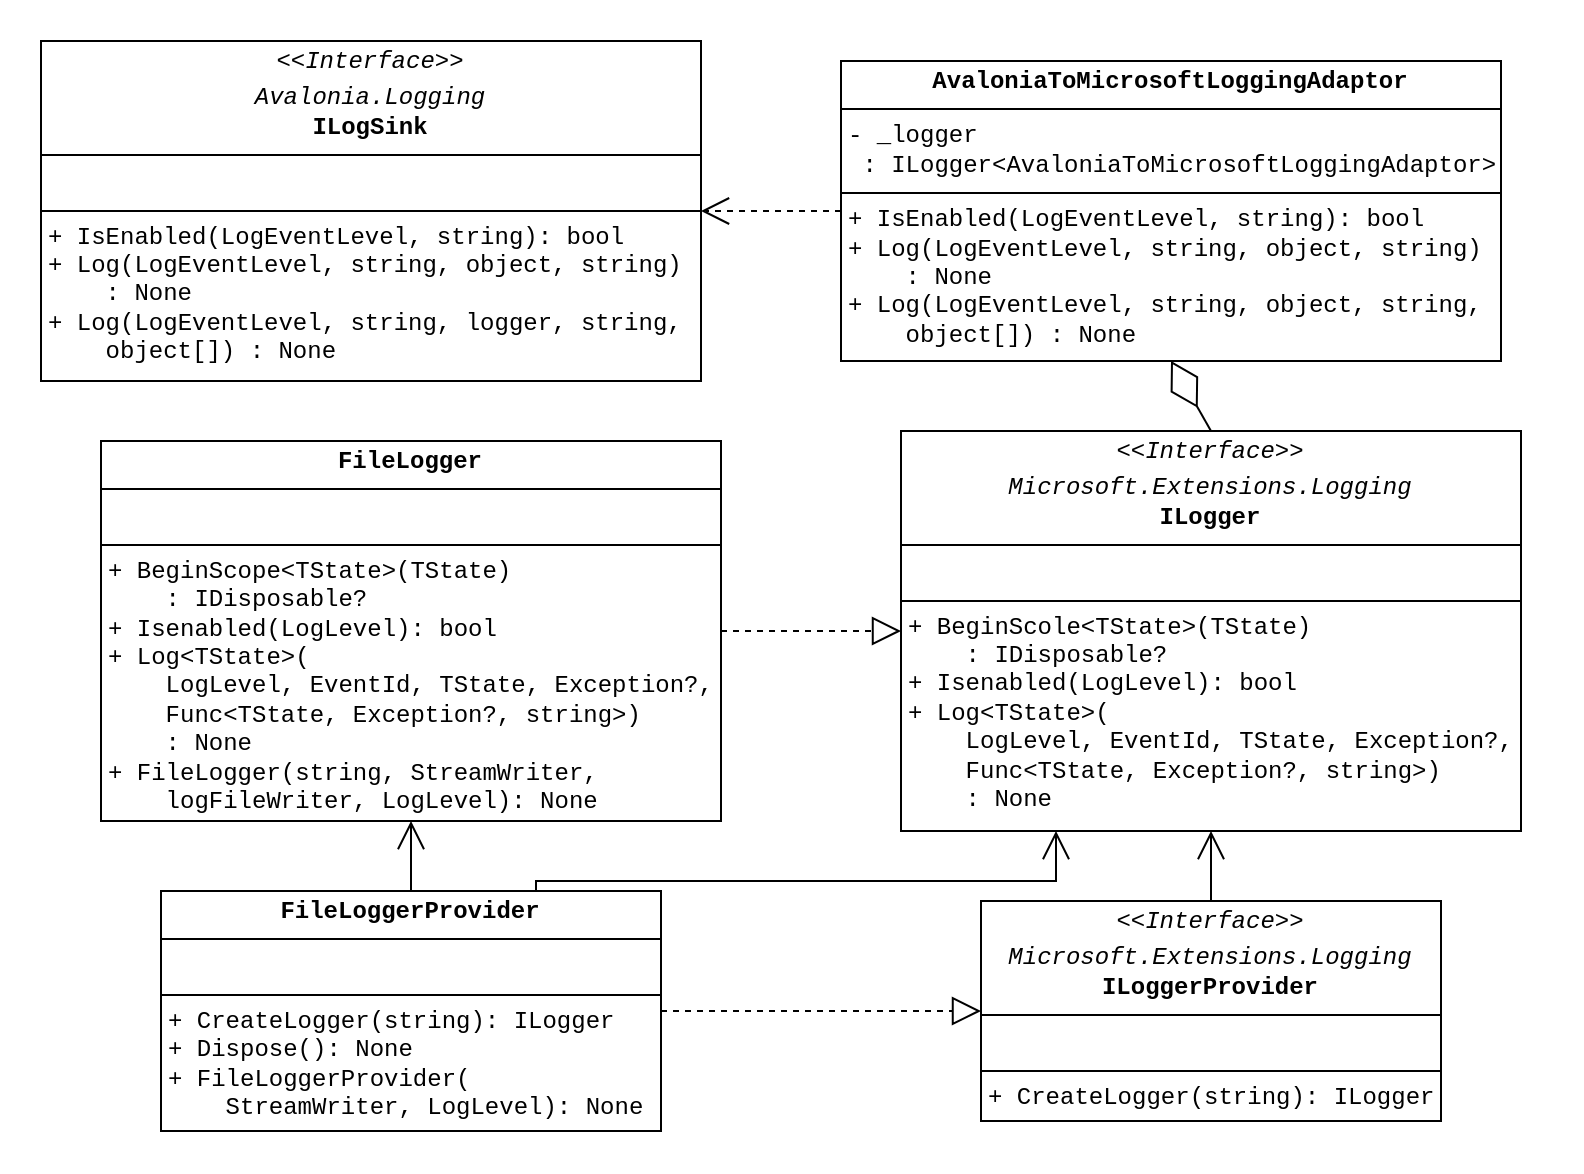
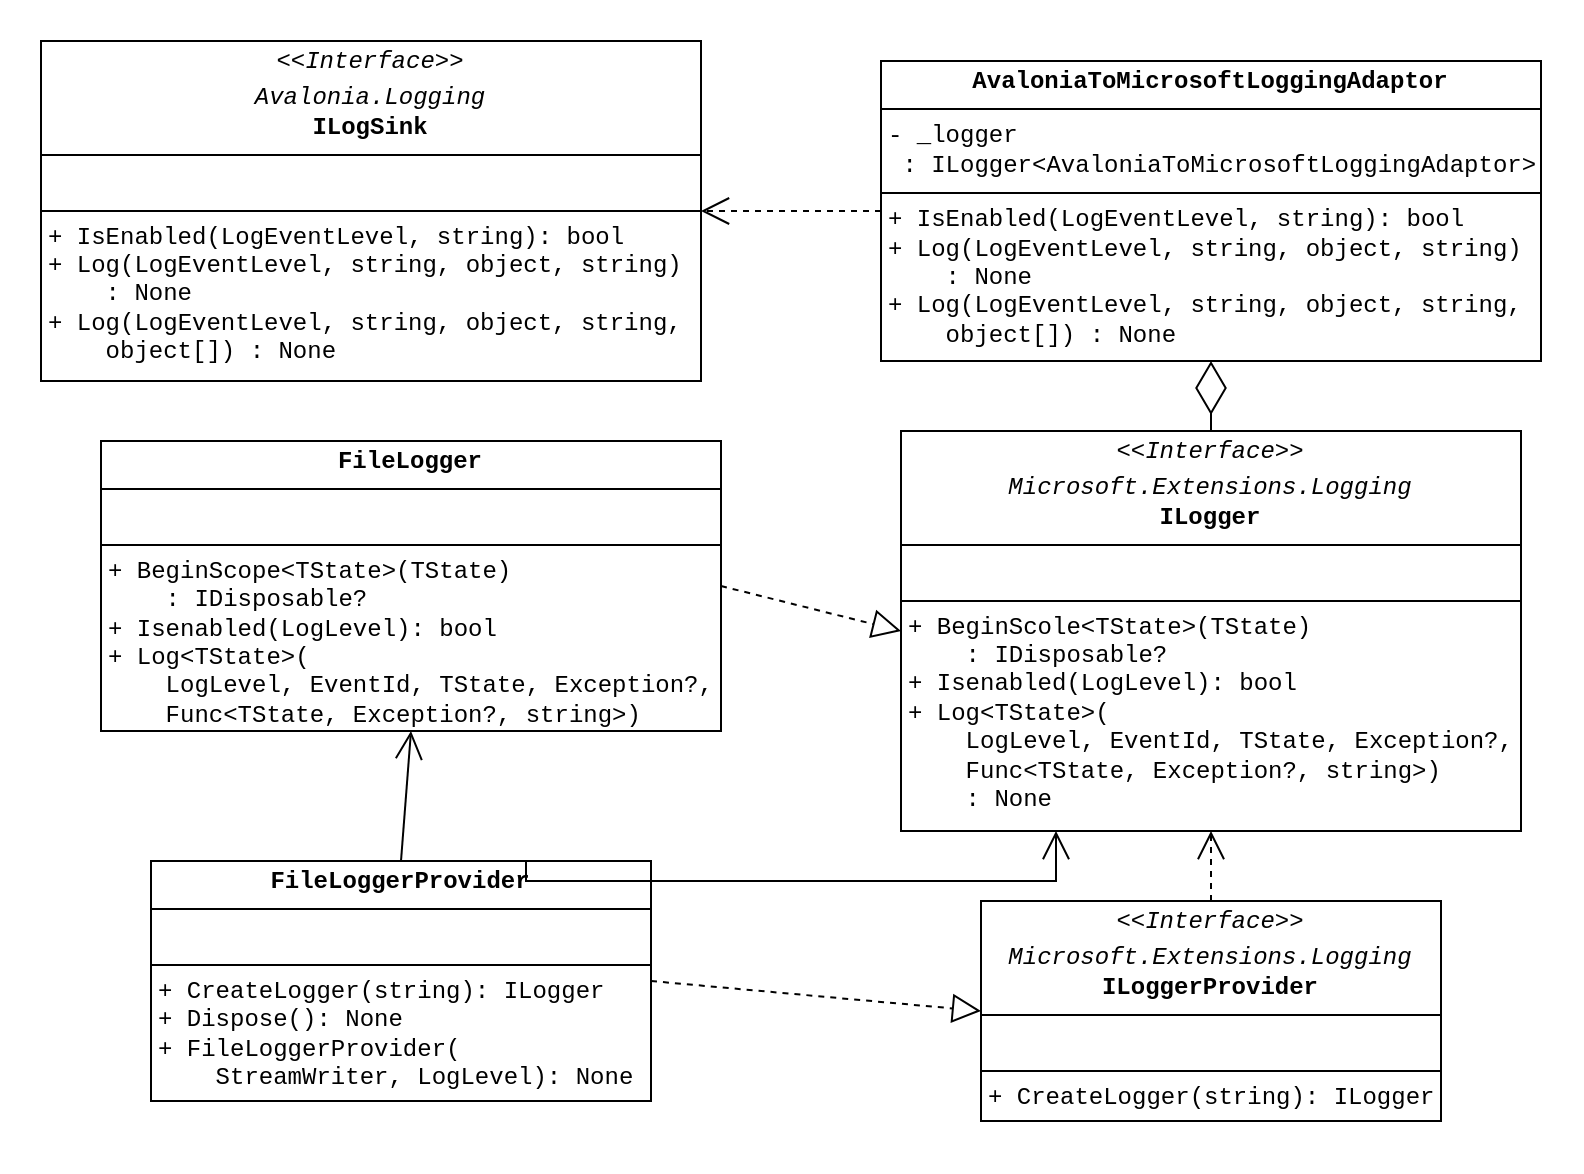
- <mxCell id="3" value="&lt;p style=&quot;margin:0px;margin-top:4px;text-align:center;&quot;&gt;&lt;i&gt;&amp;lt;&amp;lt;Interface&amp;gt;&amp;gt;&lt;/i&gt;&lt;/p&gt;&lt;p style=&quot;margin:0px;margin-top:4px;text-align:center;&quot;&gt;&lt;i&gt;Avalonia.Logging&lt;br&gt;&lt;/i&gt;&lt;b&gt;ILogSink&lt;/b&gt;&lt;/p&gt;&lt;hr size=&quot;1&quot; style=&quot;border-style:solid;&quot;&gt;&lt;p style=&quot;margin:0px;margin-left:4px;&quot;&gt;&lt;br&gt;&lt;/p&gt;&lt;hr size=&quot;1&quot; style=&quot;border-style:solid;&quot;&gt;&lt;p style=&quot;margin:0px;margin-left:4px;&quot;&gt;+ IsEnabled(LogEventLevel, string): bool&lt;/p&gt;&lt;p style=&quot;margin:0px;margin-left:4px;&quot;&gt;+ Log(LogEventLevel, string, object, string)&lt;/p&gt;&lt;p style=&quot;margin:0px;margin-left:4px;&quot;&gt;&amp;nbsp; &amp;nbsp; : None&lt;/p&gt;&lt;p style=&quot;margin:0px;margin-left:4px;&quot;&gt;+&amp;nbsp;&lt;span style=&quot;background-color: transparent; color: light-dark(rgb(0, 0, 0), rgb(255, 255, 255));&quot;&gt;Log(LogEventLevel, string, logger, string,&lt;/span&gt;&lt;/p&gt;&lt;p style=&quot;margin:0px;margin-left:4px;&quot;&gt;&lt;span style=&quot;background-color: transparent; color: light-dark(rgb(0, 0, 0), rgb(255, 255, 255));&quot;&gt;&amp;nbsp; &amp;nbsp; object[]) : None&lt;/span&gt;&lt;/p&gt;&lt;p style=&quot;margin:0px;margin-left:4px;&quot;&gt;&lt;br&gt;&lt;/p&gt;" style="verticalAlign=top;align=left;overflow=fill;html=1;whiteSpace=wrap;fontFamily=Courier New;" vertex="1" parent="1"><mxGeometry x="20" y="20" width="330" height="170" as="geometry" /></mxCell>
+ <mxCell id="3" value="&lt;p style=&quot;margin:0px;margin-top:4px;text-align:center;&quot;&gt;&lt;i&gt;&amp;lt;&amp;lt;Interface&amp;gt;&amp;gt;&lt;/i&gt;&lt;/p&gt;&lt;p style=&quot;margin:0px;margin-top:4px;text-align:center;&quot;&gt;&lt;i&gt;Avalonia.Logging&lt;br&gt;&lt;/i&gt;&lt;b&gt;ILogSink&lt;/b&gt;&lt;/p&gt;&lt;hr size=&quot;1&quot; style=&quot;border-style:solid;&quot;&gt;&lt;p style=&quot;margin:0px;margin-left:4px;&quot;&gt;&lt;br&gt;&lt;/p&gt;&lt;hr size=&quot;1&quot; style=&quot;border-style:solid;&quot;&gt;&lt;p style=&quot;margin:0px;margin-left:4px;&quot;&gt;+ IsEnabled(LogEventLevel, string): bool&lt;/p&gt;&lt;p style=&quot;margin:0px;margin-left:4px;&quot;&gt;+ Log(LogEventLevel, string, object, string)&lt;/p&gt;&lt;p style=&quot;margin:0px;margin-left:4px;&quot;&gt;&amp;nbsp; &amp;nbsp; : None&lt;/p&gt;&lt;p style=&quot;margin:0px;margin-left:4px;&quot;&gt;+&amp;nbsp;&lt;span style=&quot;background-color: transparent; color: light-dark(rgb(0, 0, 0), rgb(255, 255, 255));&quot;&gt;Log(LogEventLevel, string, object, string,&lt;/span&gt;&lt;/p&gt;&lt;p style=&quot;margin:0px;margin-left:4px;&quot;&gt;&lt;span style=&quot;background-color: transparent; color: light-dark(rgb(0, 0, 0), rgb(255, 255, 255));&quot;&gt;&amp;nbsp; &amp;nbsp; object[]) : None&lt;/span&gt;&lt;/p&gt;&lt;p style=&quot;margin:0px;margin-left:4px;&quot;&gt;&lt;br&gt;&lt;/p&gt;" style="verticalAlign=top;align=left;overflow=fill;html=1;whiteSpace=wrap;fontFamily=Courier New;" vertex="1" parent="1"><mxGeometry x="20" y="20" width="330" height="170" as="geometry" /></mxCell>
- <mxCell id="7" value="&lt;p style=&quot;margin:0px;margin-top:4px;text-align:center;&quot;&gt;&lt;b style=&quot;background-color: transparent; color: light-dark(rgb(0, 0, 0), rgb(255, 255, 255));&quot;&gt;AvaloniaToMicrosoftLoggingAdaptor&lt;/b&gt;&lt;/p&gt;&lt;hr size=&quot;1&quot; style=&quot;border-style:solid;&quot;&gt;&lt;p style=&quot;margin:0px;margin-left:4px;&quot;&gt;- _logger&lt;/p&gt;&lt;p style=&quot;margin:0px;margin-left:4px;&quot;&gt;&lt;span style=&quot;background-color: transparent; color: light-dark(rgb(0, 0, 0), rgb(255, 255, 255));&quot;&gt;&amp;nbsp;: ILogger&amp;lt;AvaloniaToMicrosoftLoggingAdaptor&amp;gt;&lt;/span&gt;&lt;/p&gt;&lt;hr size=&quot;1&quot; style=&quot;border-style:solid;&quot;&gt;&lt;p style=&quot;margin: 0px 0px 0px 4px;&quot;&gt;+ IsEnabled(LogEventLevel, string): bool&lt;/p&gt;&lt;p style=&quot;margin: 0px 0px 0px 4px;&quot;&gt;+ Log(LogEventLevel, string, object, string)&lt;/p&gt;&lt;p style=&quot;margin: 0px 0px 0px 4px;&quot;&gt;&amp;nbsp; &amp;nbsp; : None&lt;/p&gt;&lt;p style=&quot;margin: 0px 0px 0px 4px;&quot;&gt;+&amp;nbsp;&lt;span style=&quot;background-color: transparent; color: light-dark(rgb(0, 0, 0), rgb(255, 255, 255));&quot;&gt;Log(LogEventLevel, string, object, string,&lt;/span&gt;&lt;/p&gt;&lt;p style=&quot;margin: 0px 0px 0px 4px;&quot;&gt;&lt;span style=&quot;background-color: transparent; color: light-dark(rgb(0, 0, 0), rgb(255, 255, 255));&quot;&gt;&amp;nbsp; &amp;nbsp; object[]) : None&lt;/span&gt;&lt;/p&gt;" style="verticalAlign=top;align=left;overflow=fill;html=1;whiteSpace=wrap;fontFamily=Courier New;" vertex="1" parent="1"><mxGeometry x="420" y="30" width="330" height="150" as="geometry" /></mxCell>
+ <mxCell id="7" value="&lt;p style=&quot;margin:0px;margin-top:4px;text-align:center;&quot;&gt;&lt;b style=&quot;background-color: transparent; color: light-dark(rgb(0, 0, 0), rgb(255, 255, 255));&quot;&gt;AvaloniaToMicrosoftLoggingAdaptor&lt;/b&gt;&lt;/p&gt;&lt;hr size=&quot;1&quot; style=&quot;border-style:solid;&quot;&gt;&lt;p style=&quot;margin:0px;margin-left:4px;&quot;&gt;- _logger&lt;/p&gt;&lt;p style=&quot;margin:0px;margin-left:4px;&quot;&gt;&lt;span style=&quot;background-color: transparent; color: light-dark(rgb(0, 0, 0), rgb(255, 255, 255));&quot;&gt;&amp;nbsp;: ILogger&amp;lt;AvaloniaToMicrosoftLoggingAdaptor&amp;gt;&lt;/span&gt;&lt;/p&gt;&lt;hr size=&quot;1&quot; style=&quot;border-style:solid;&quot;&gt;&lt;p style=&quot;margin: 0px 0px 0px 4px;&quot;&gt;+ IsEnabled(LogEventLevel, string): bool&lt;/p&gt;&lt;p style=&quot;margin: 0px 0px 0px 4px;&quot;&gt;+ Log(LogEventLevel, string, object, string)&lt;/p&gt;&lt;p style=&quot;margin: 0px 0px 0px 4px;&quot;&gt;&amp;nbsp; &amp;nbsp; : None&lt;/p&gt;&lt;p style=&quot;margin: 0px 0px 0px 4px;&quot;&gt;+&amp;nbsp;&lt;span style=&quot;background-color: transparent; color: light-dark(rgb(0, 0, 0), rgb(255, 255, 255));&quot;&gt;Log(LogEventLevel, string, object, string,&lt;/span&gt;&lt;/p&gt;&lt;p style=&quot;margin: 0px 0px 0px 4px;&quot;&gt;&lt;span style=&quot;background-color: transparent; color: light-dark(rgb(0, 0, 0), rgb(255, 255, 255));&quot;&gt;&amp;nbsp; &amp;nbsp; object[]) : None&lt;/span&gt;&lt;/p&gt;" style="verticalAlign=top;align=left;overflow=fill;html=1;whiteSpace=wrap;fontFamily=Courier New;" vertex="1" parent="1"><mxGeometry x="440" y="30" width="330" height="150" as="geometry" /></mxCell>
- <mxCell id="4" value="&lt;p style=&quot;margin:0px;margin-top:4px;text-align:center;&quot;&gt;&lt;b style=&quot;background-color: transparent; color: light-dark(rgb(0, 0, 0), rgb(255, 255, 255));&quot;&gt;FileLogger&lt;/b&gt;&lt;/p&gt;&lt;hr size=&quot;1&quot; style=&quot;border-style:solid;&quot;&gt;&lt;p style=&quot;margin:0px;margin-left:4px;&quot;&gt;&lt;br&gt;&lt;/p&gt;&lt;hr size=&quot;1&quot; style=&quot;border-style:solid;&quot;&gt;&lt;p style=&quot;margin:0px;margin-left:4px;&quot;&gt;+ BeginScope&amp;lt;TState&amp;gt;(TState)&lt;/p&gt;&lt;p style=&quot;margin:0px;margin-left:4px;&quot;&gt;&amp;nbsp; &amp;nbsp; : IDisposable?&lt;/p&gt;&lt;p style=&quot;margin:0px;margin-left:4px;&quot;&gt;+ Isenabled(LogLevel): bool&lt;/p&gt;&lt;p style=&quot;margin:0px;margin-left:4px;&quot;&gt;+ Log&amp;lt;TState&amp;gt;(&lt;/p&gt;&lt;p style=&quot;margin:0px;margin-left:4px;&quot;&gt;&amp;nbsp; &amp;nbsp; LogLevel, EventId, TState, Exception?,&lt;/p&gt;&lt;p style=&quot;margin:0px;margin-left:4px;&quot;&gt;&amp;nbsp; &amp;nbsp; Func&amp;lt;TState, Exception?, string&amp;gt;)&lt;/p&gt;&lt;p style=&quot;margin:0px;margin-left:4px;&quot;&gt;&amp;nbsp; &amp;nbsp; : None&lt;/p&gt;&lt;p style=&quot;margin:0px;margin-left:4px;&quot;&gt;+ FileLogger(string, StreamWriter,&lt;/p&gt;&lt;p style=&quot;margin:0px;margin-left:4px;&quot;&gt;&amp;nbsp; &amp;nbsp; logFileWriter, LogLevel): None&lt;/p&gt;" style="verticalAlign=top;align=left;overflow=fill;html=1;whiteSpace=wrap;fontFamily=Courier New;" vertex="1" parent="1"><mxGeometry x="50" y="220" width="310" height="190" as="geometry" /></mxCell>
+ <mxCell id="4" value="&lt;p style=&quot;margin:0px;margin-top:4px;text-align:center;&quot;&gt;&lt;b style=&quot;background-color: transparent; color: light-dark(rgb(0, 0, 0), rgb(255, 255, 255));&quot;&gt;FileLogger&lt;/b&gt;&lt;/p&gt;&lt;hr size=&quot;1&quot; style=&quot;border-style:solid;&quot;&gt;&lt;p style=&quot;margin:0px;margin-left:4px;&quot;&gt;&lt;br&gt;&lt;/p&gt;&lt;hr size=&quot;1&quot; style=&quot;border-style:solid;&quot;&gt;&lt;p style=&quot;margin:0px;margin-left:4px;&quot;&gt;+ BeginScope&amp;lt;TState&amp;gt;(TState)&lt;/p&gt;&lt;p style=&quot;margin:0px;margin-left:4px;&quot;&gt;&amp;nbsp; &amp;nbsp; : IDisposable?&lt;/p&gt;&lt;p style=&quot;margin:0px;margin-left:4px;&quot;&gt;+ Isenabled(LogLevel): bool&lt;/p&gt;&lt;p style=&quot;margin:0px;margin-left:4px;&quot;&gt;+ Log&amp;lt;TState&amp;gt;(&lt;/p&gt;&lt;p style=&quot;margin:0px;margin-left:4px;&quot;&gt;&amp;nbsp; &amp;nbsp; LogLevel, EventId, TState, Exception?,&lt;/p&gt;&lt;p style=&quot;margin:0px;margin-left:4px;&quot;&gt;&amp;nbsp; &amp;nbsp; Func&amp;lt;TState, Exception?, string&amp;gt;)&lt;/p&gt;&lt;p style=&quot;margin:0px;margin-left:4px;&quot;&gt;&amp;nbsp; &amp;nbsp; : None&lt;/p&gt;&lt;p style=&quot;margin:0px;margin-left:4px;&quot;&gt;+ FileLogger(string, StreamWriter,&lt;/p&gt;&lt;p style=&quot;margin:0px;margin-left:4px;&quot;&gt;&amp;nbsp; &amp;nbsp; logFileWriter, LogLevel): None&lt;/p&gt;" style="verticalAlign=top;align=left;overflow=fill;html=1;whiteSpace=wrap;fontFamily=Courier New;" vertex="1" parent="1"><mxGeometry x="50" y="220" width="310" height="145" as="geometry" /></mxCell>
- <mxCell id="10" value="" style="endArrow=open;endFill=1;endSize=12;html=1;rounded=0;entryX=0.5;entryY=1;entryDx=0;entryDy=0;exitX=0.5;exitY=0;exitDx=0;exitDy=0;" edge="1" parent="1" source="5" target="2"><mxGeometry width="160" relative="1" as="geometry"><mxPoint x="450" y="390" as="sourcePoint" /><mxPoint x="610" y="390" as="targetPoint" /></mxGeometry></mxCell>
+ <mxCell id="10" value="" style="endArrow=open;endFill=1;endSize=12;html=1;rounded=0;entryX=0.5;entryY=1;entryDx=0;entryDy=0;exitX=0.5;exitY=0;exitDx=0;exitDy=0;dashed=1;" edge="1" parent="1" source="5" target="2"><mxGeometry width="160" relative="1" as="geometry"><mxPoint x="450" y="390" as="sourcePoint" /><mxPoint x="610" y="390" as="targetPoint" /></mxGeometry></mxCell>
- <mxCell id="6" value="&lt;p style=&quot;margin:0px;margin-top:4px;text-align:center;&quot;&gt;&lt;b&gt;FileLoggerProvider&lt;/b&gt;&lt;/p&gt;&lt;hr size=&quot;1&quot; style=&quot;border-style:solid;&quot;&gt;&lt;p style=&quot;margin:0px;margin-left:4px;&quot;&gt;&lt;br&gt;&lt;/p&gt;&lt;hr size=&quot;1&quot; style=&quot;border-style:solid;&quot;&gt;&lt;p style=&quot;margin:0px;margin-left:4px;&quot;&gt;+ CreateLogger(string): ILogger&lt;/p&gt;&lt;p style=&quot;margin:0px;margin-left:4px;&quot;&gt;+ Dispose(): None&lt;/p&gt;&lt;p style=&quot;margin:0px;margin-left:4px;&quot;&gt;+ FileLoggerProvider(&lt;/p&gt;&lt;p style=&quot;margin:0px;margin-left:4px;&quot;&gt;&amp;nbsp; &amp;nbsp; StreamWriter, LogLevel): None&lt;/p&gt;" style="verticalAlign=top;align=left;overflow=fill;html=1;whiteSpace=wrap;fontFamily=Courier New;" vertex="1" parent="1"><mxGeometry x="80" y="445" width="250" height="120" as="geometry" /></mxCell>
+ <mxCell id="6" value="&lt;p style=&quot;margin:0px;margin-top:4px;text-align:center;&quot;&gt;&lt;b&gt;FileLoggerProvider&lt;/b&gt;&lt;/p&gt;&lt;hr size=&quot;1&quot; style=&quot;border-style:solid;&quot;&gt;&lt;p style=&quot;margin:0px;margin-left:4px;&quot;&gt;&lt;br&gt;&lt;/p&gt;&lt;hr size=&quot;1&quot; style=&quot;border-style:solid;&quot;&gt;&lt;p style=&quot;margin:0px;margin-left:4px;&quot;&gt;+ CreateLogger(string): ILogger&lt;/p&gt;&lt;p style=&quot;margin:0px;margin-left:4px;&quot;&gt;+ Dispose(): None&lt;/p&gt;&lt;p style=&quot;margin:0px;margin-left:4px;&quot;&gt;+ FileLoggerProvider(&lt;/p&gt;&lt;p style=&quot;margin:0px;margin-left:4px;&quot;&gt;&amp;nbsp; &amp;nbsp; StreamWriter, LogLevel): None&lt;/p&gt;" style="verticalAlign=top;align=left;overflow=fill;html=1;whiteSpace=wrap;fontFamily=Courier New;" vertex="1" parent="1"><mxGeometry x="75" y="430" width="250" height="120" as="geometry" /></mxCell>
